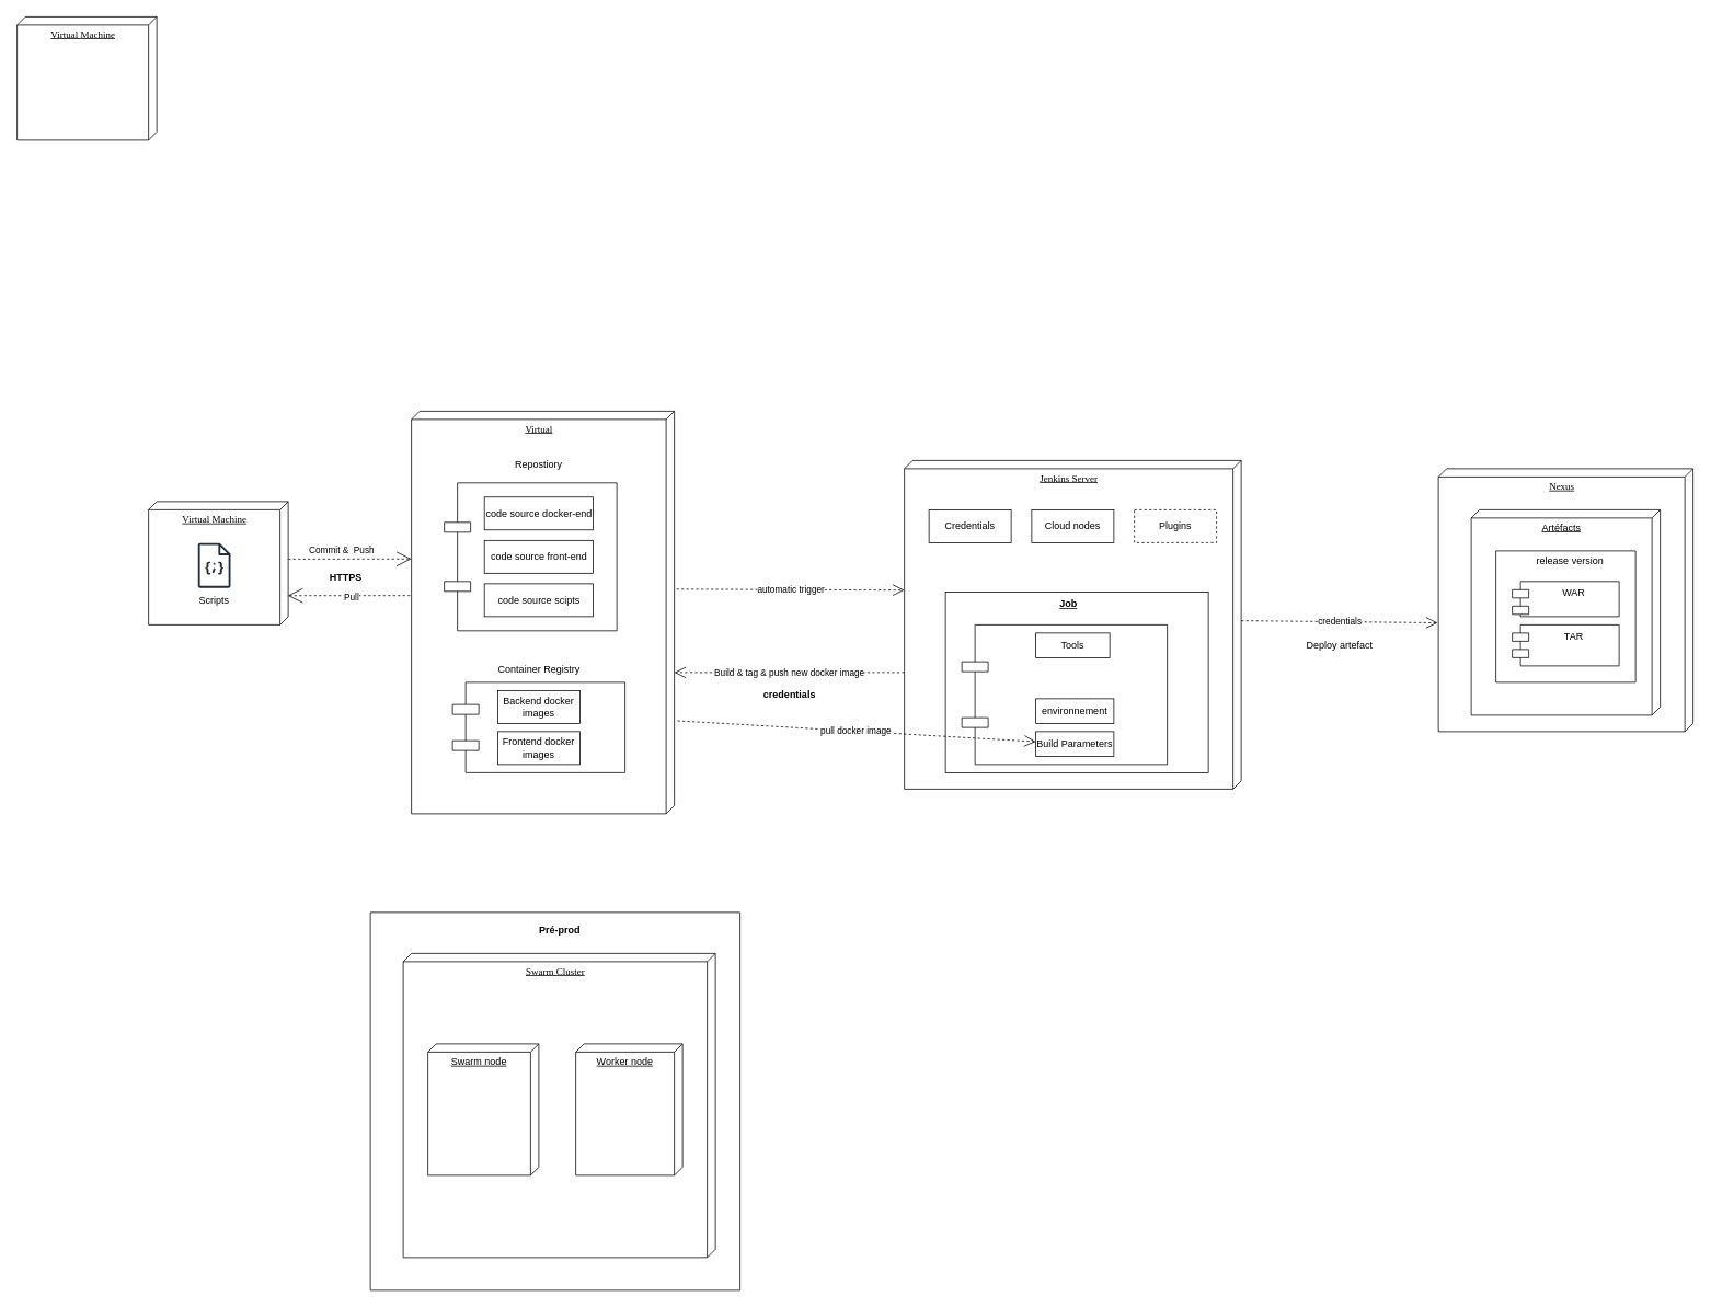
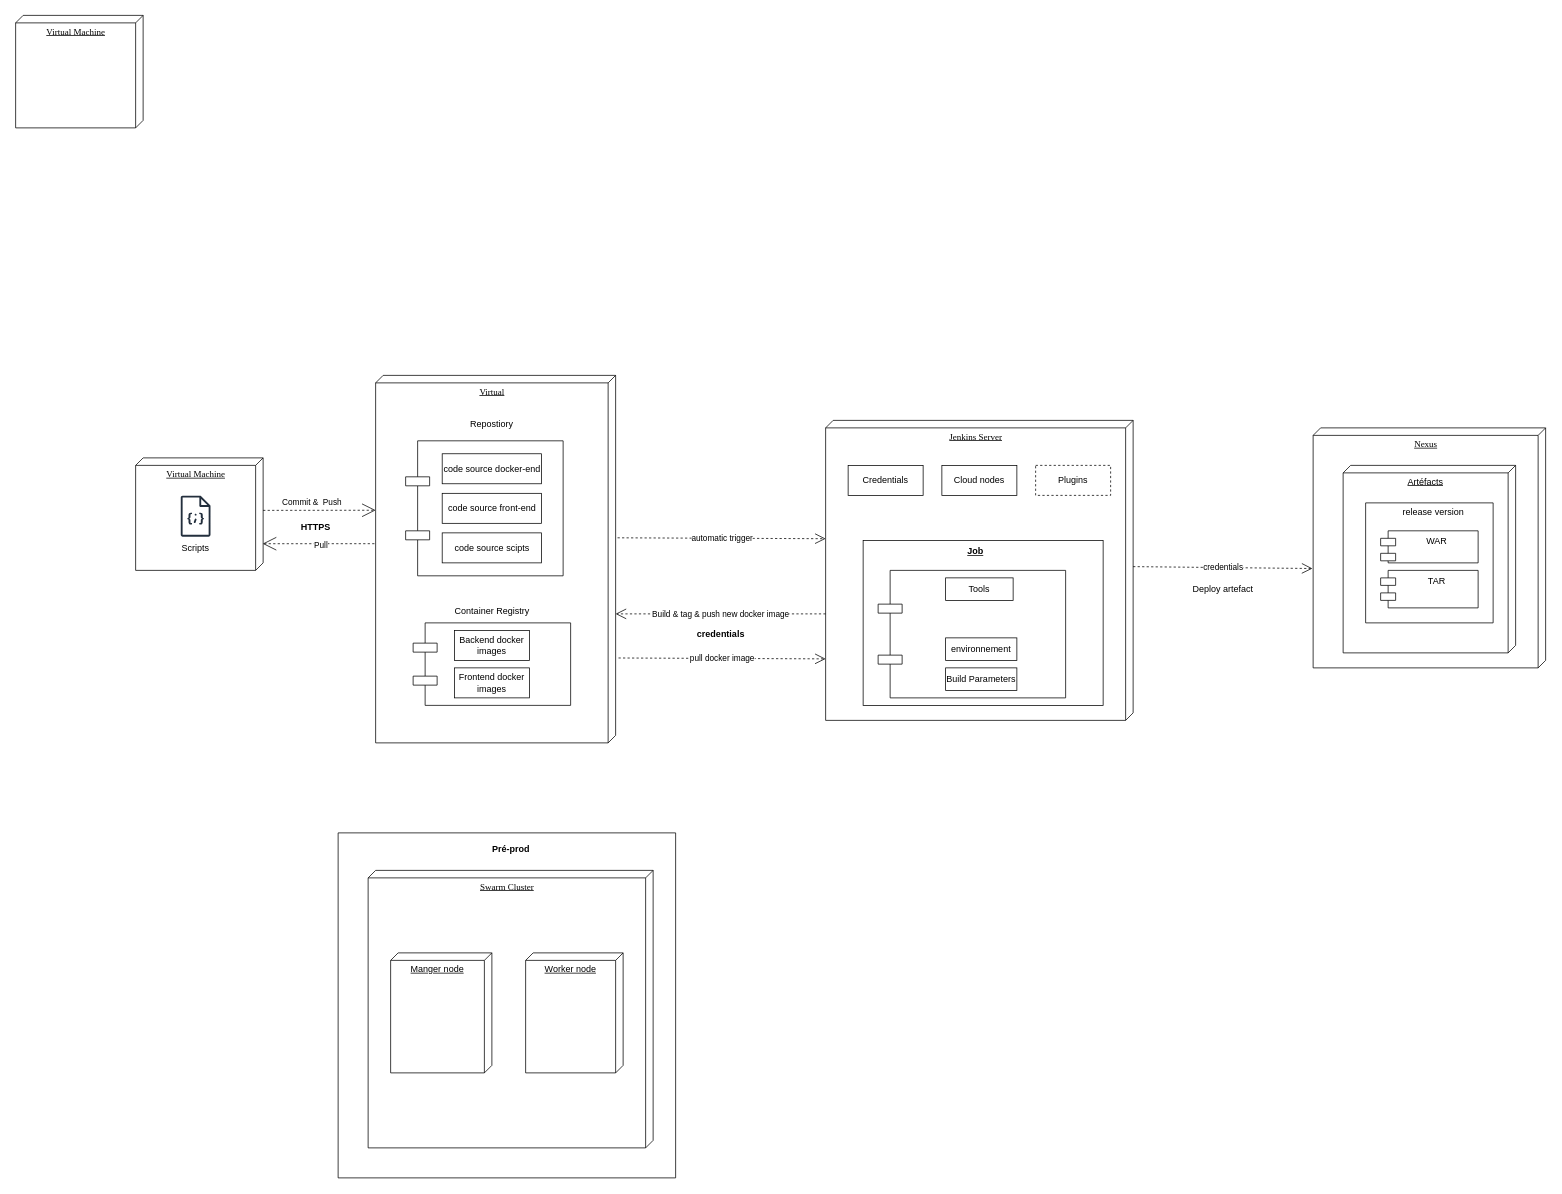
- <mxCell id="43" value="pull docker image" style="endArrow=open;endSize=12;dashed=1;html=1;rounded=0;exitX=0.769;exitY=-0.012;exitDx=0;exitDy=0;exitPerimeter=0;" edge="1" parent="1" source="3" target="31"><mxGeometry width="160" relative="1" as="geometry"><mxPoint x="930" y="700" as="sourcePoint" /><mxPoint x="1090" y="700" as="targetPoint" /></mxGeometry></mxCell>
+ <mxCell id="43" value="pull docker image" style="endArrow=open;endSize=12;dashed=1;html=1;rounded=0;exitX=0.769;exitY=-0.012;exitDx=0;exitDy=0;exitPerimeter=0;entryX=0.795;entryY=1;entryDx=0;entryDy=0;entryPerimeter=0;" edge="1" parent="1" source="3" target="9"><mxGeometry width="160" relative="1" as="geometry"><mxPoint x="930" y="700" as="sourcePoint" /><mxPoint x="1090" y="700" as="targetPoint" /></mxGeometry></mxCell>
- <mxCell id="7" value="&lt;div align=&quot;center&quot;&gt;Swarm node &lt;/div&gt;" style="verticalAlign=top;align=center;spacingTop=8;spacingLeft=2;spacingRight=12;shape=cube;size=10;direction=south;fontStyle=4;html=1;whiteSpace=wrap;" vertex="1" parent="1"><mxGeometry x="520" y="1270" width="135" height="160" as="geometry" /></mxCell>
+ <mxCell id="7" value="&lt;div align=&quot;center&quot;&gt;Manger node &lt;/div&gt;" style="verticalAlign=top;align=center;spacingTop=8;spacingLeft=2;spacingRight=12;shape=cube;size=10;direction=south;fontStyle=4;html=1;whiteSpace=wrap;" vertex="1" parent="1"><mxGeometry x="520" y="1270" width="135" height="160" as="geometry" /></mxCell>
